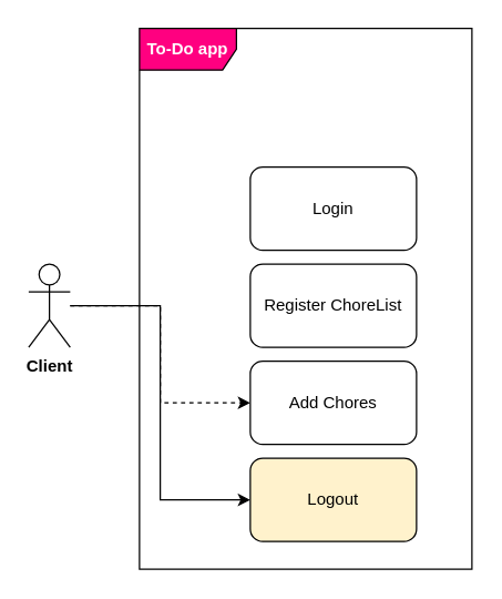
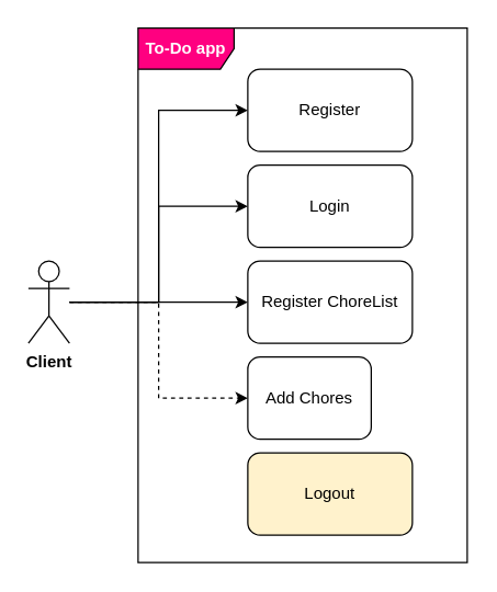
+ <mxCell id="9" value="Register" style="rounded=1;whiteSpace=wrap;html=1;" parent="1" vertex="1"><mxGeometry x="180" y="50" width="120" height="60" as="geometry" /></mxCell>
+ <mxCell id="3" style="edgeStyle=orthogonalEdgeStyle;rounded=0;orthogonalLoop=1;jettySize=auto;html=1;entryX=0;entryY=0.5;entryDx=0;entryDy=0;" parent="1" source="8" target="9" edge="1"><mxGeometry relative="1" as="geometry" /></mxCell>
+ <mxCell id="4" style="edgeStyle=orthogonalEdgeStyle;rounded=0;orthogonalLoop=1;jettySize=auto;html=1;entryX=0;entryY=0.5;entryDx=0;entryDy=0;" parent="1" source="8" target="10" edge="1"><mxGeometry relative="1" as="geometry" /></mxCell>
+ <mxCell id="5" style="edgeStyle=orthogonalEdgeStyle;rounded=0;orthogonalLoop=1;jettySize=auto;html=1;entryX=0;entryY=0.5;entryDx=0;entryDy=0;" parent="1" source="8" target="11" edge="1"><mxGeometry relative="1" as="geometry" /></mxCell>
- <mxCell id="12" value="Add Chores" style="rounded=1;whiteSpace=wrap;html=1;" parent="1" vertex="1"><mxGeometry x="180" y="260" width="120" height="60" as="geometry" /></mxCell>
+ <mxCell id="12" value="Add Chores" style="rounded=1;whiteSpace=wrap;html=1;" parent="1" vertex="1"><mxGeometry x="180" y="260" width="90" height="60" as="geometry" /></mxCell>
- <mxCell id="7" style="edgeStyle=orthogonalEdgeStyle;rounded=0;orthogonalLoop=1;jettySize=auto;html=1;entryX=0;entryY=0.5;entryDx=0;entryDy=0;" parent="1" source="8" target="13" edge="1"><mxGeometry relative="1" as="geometry" /></mxCell>
